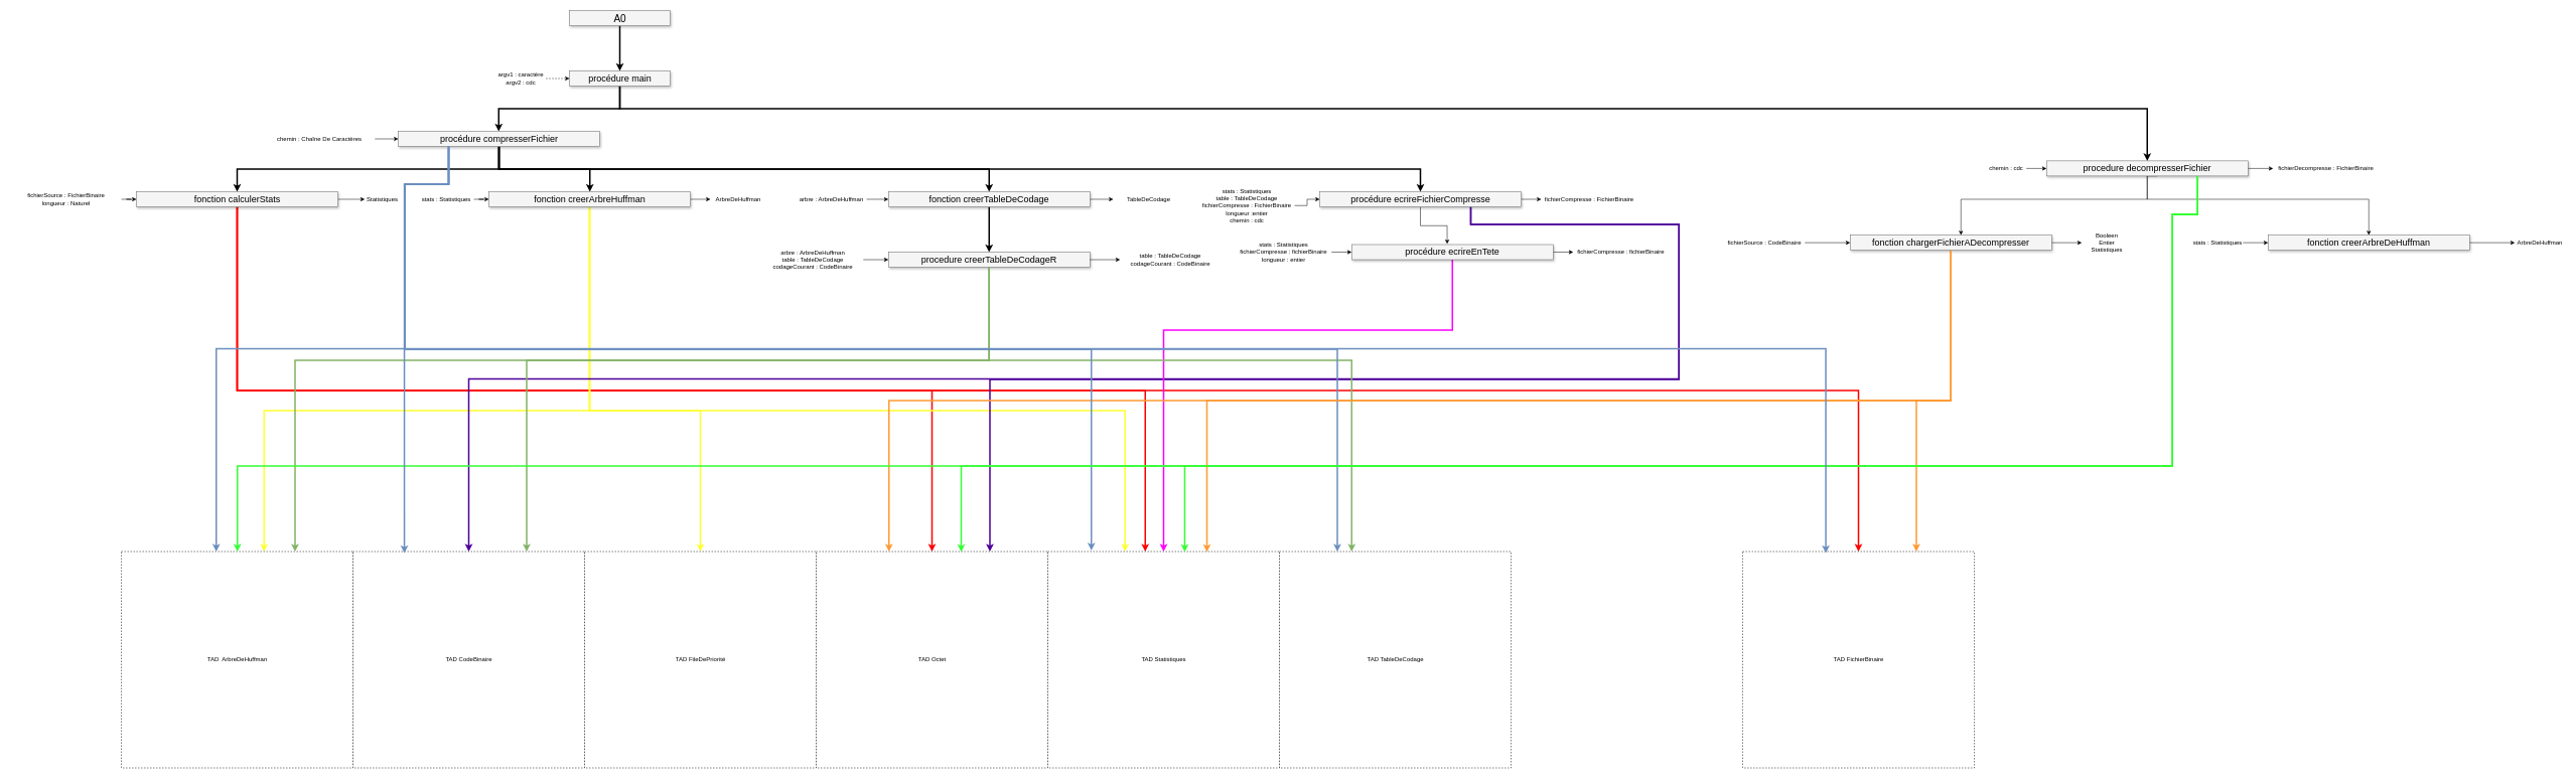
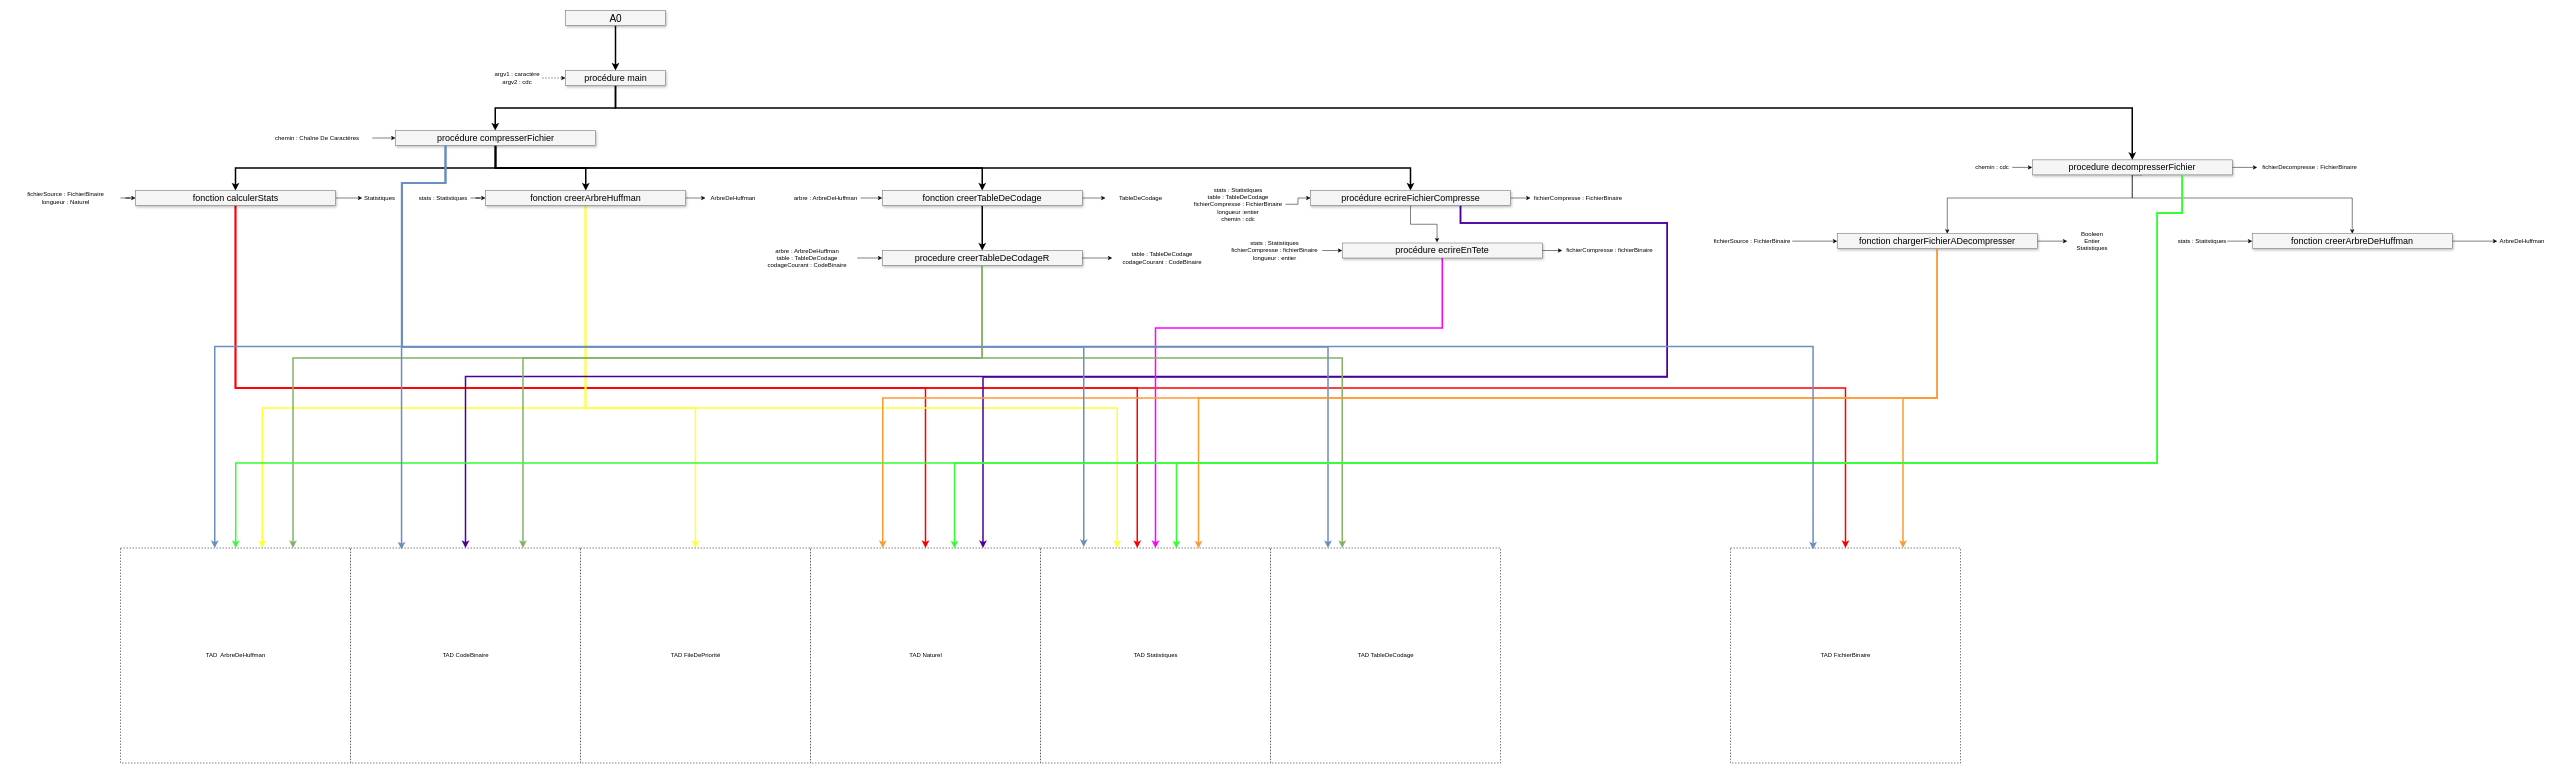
- <mxCell id="69" value="&lt;div&gt;fichierSource : CodeBinaire&lt;/div&gt;" style="text;html=1;strokeColor=none;fillColor=none;align=center;verticalAlign=middle;whiteSpace=wrap;rounded=0;" parent="1" vertex="1"><mxGeometry x="3424" y="453.75" width="160" height="55" as="geometry" /></mxCell>
+ <mxCell id="69" value="&lt;div&gt;fichierSource : FichierBinaire&lt;/div&gt;" style="text;html=1;strokeColor=none;fillColor=none;align=center;verticalAlign=middle;whiteSpace=wrap;rounded=0;" parent="1" vertex="1"><mxGeometry x="3424" y="453.75" width="160" height="55" as="geometry" /></mxCell>
- <mxCell id="43" value="TAD Octet" style="rounded=0;whiteSpace=wrap;html=1;dashed=1;" parent="1" vertex="1"><mxGeometry x="1620.5" y="1095" width="460" height="430" as="geometry" /></mxCell>
+ <mxCell id="43" value="TAD Naturel" style="rounded=0;whiteSpace=wrap;html=1;dashed=1;" parent="1" vertex="1"><mxGeometry x="1620.5" y="1095" width="460" height="430" as="geometry" /></mxCell>
